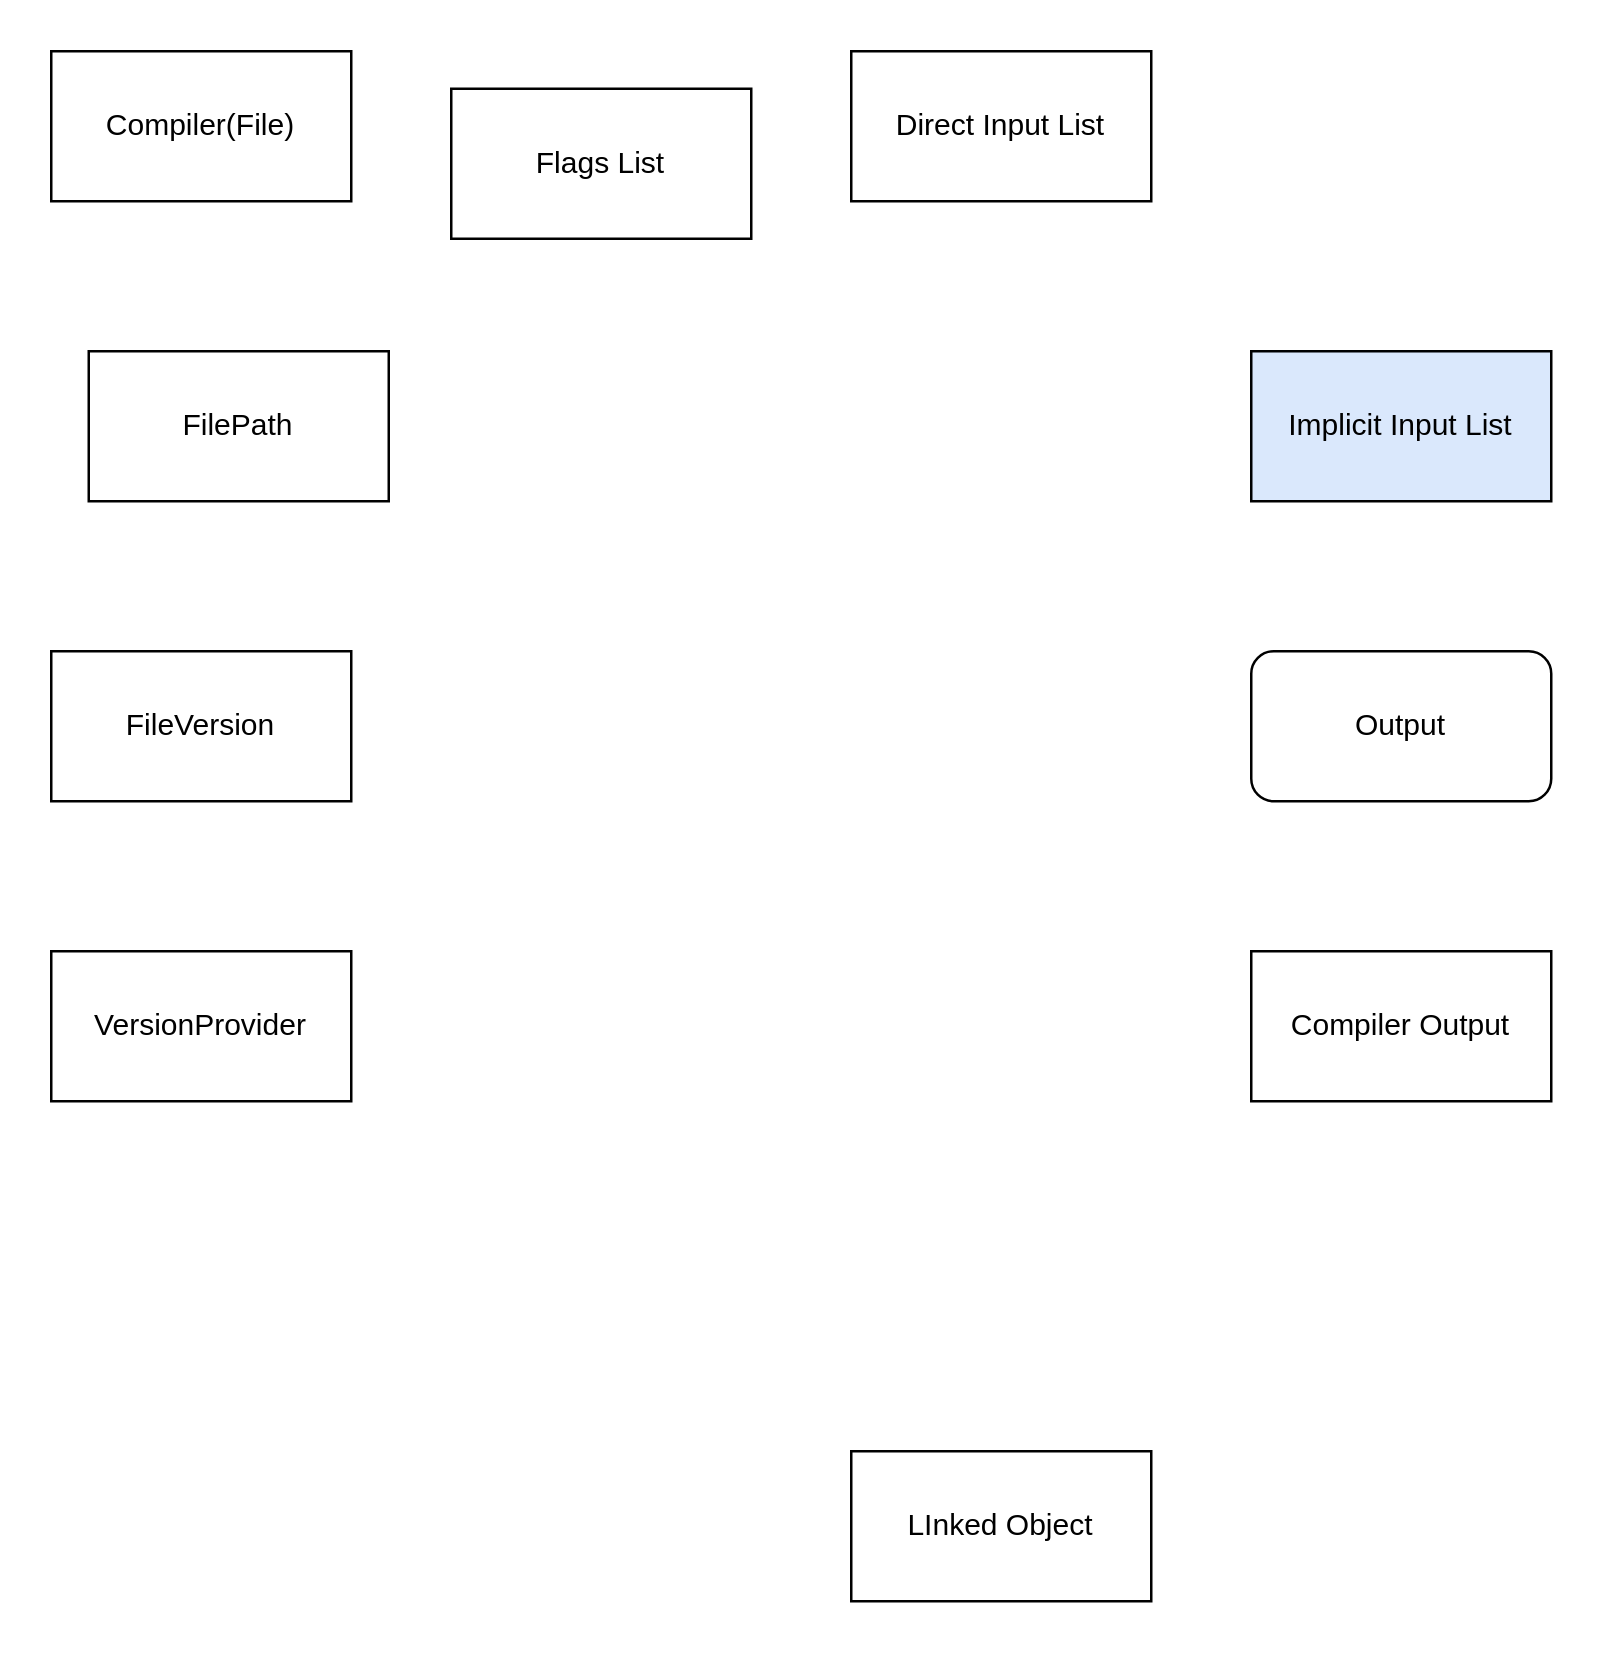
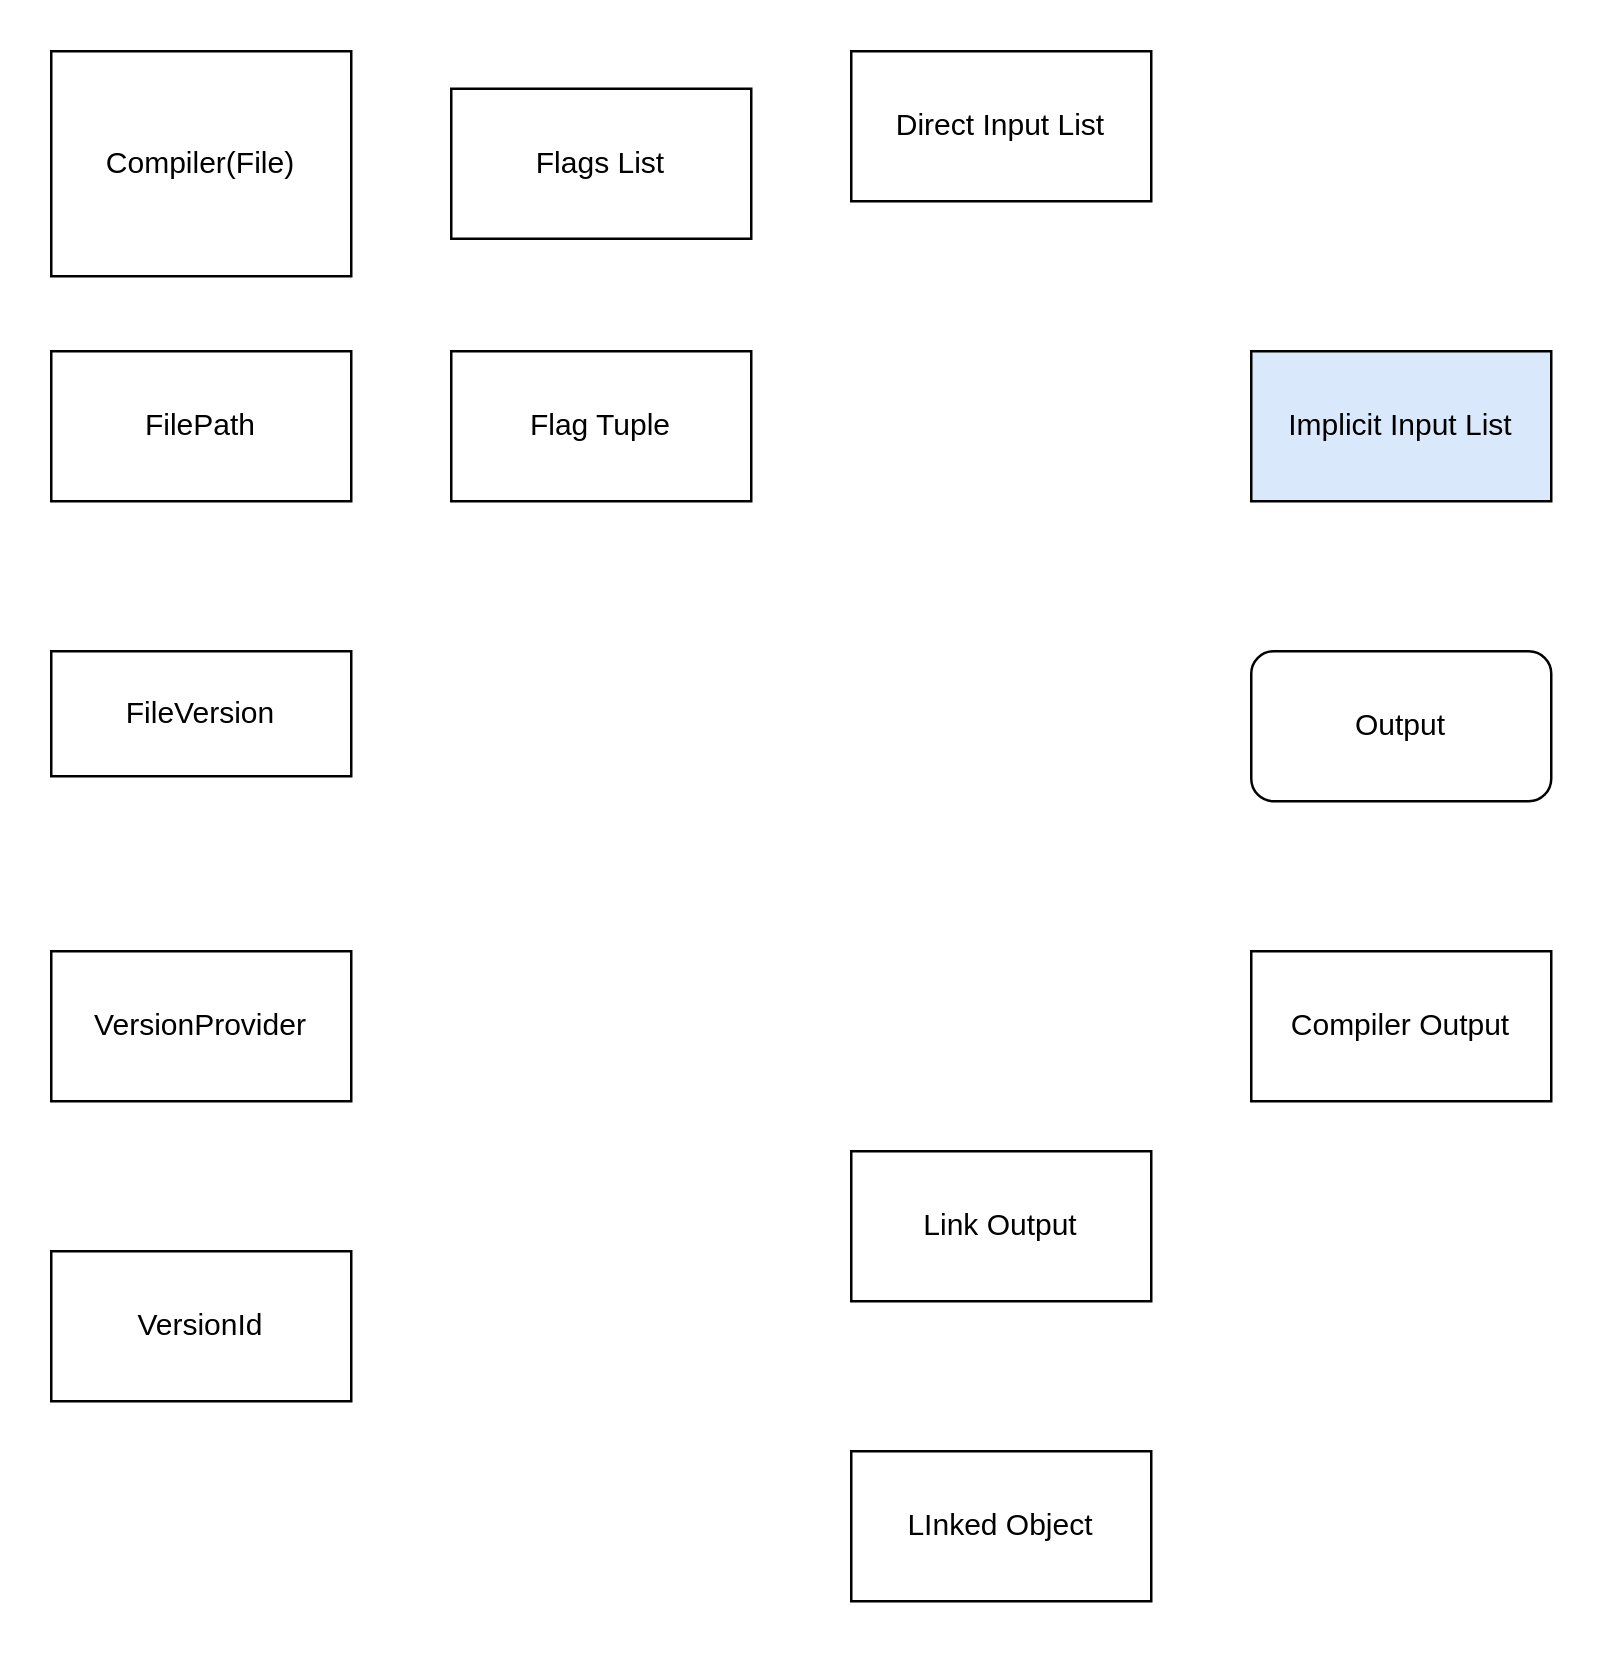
- <mxCell id="2" value="Compiler(File)" style="rounded=0;whiteSpace=wrap;html=1;" vertex="1" parent="1"><mxGeometry x="20" y="20" width="120" height="60" as="geometry" /></mxCell>
+ <mxCell id="2" value="Compiler(File)" style="rounded=0;whiteSpace=wrap;html=1;" vertex="1" parent="1"><mxGeometry x="20" y="20" width="120" height="90" as="geometry" /></mxCell>
- <mxCell id="7" value="FilePath" style="rounded=0;whiteSpace=wrap;html=1;" vertex="1" parent="1"><mxGeometry x="35" y="140" width="120" height="60" as="geometry" /></mxCell>
+ <mxCell id="7" value="FilePath" style="rounded=0;whiteSpace=wrap;html=1;" vertex="1" parent="1"><mxGeometry x="20" y="140" width="120" height="60" as="geometry" /></mxCell>
+ <mxCell id="4" value="Flag Tuple" style="rounded=0;whiteSpace=wrap;html=1;" vertex="1" parent="1"><mxGeometry x="180" y="140" width="120" height="60" as="geometry" /></mxCell>
- <mxCell id="8" value="FileVersion" style="rounded=0;whiteSpace=wrap;html=1;" vertex="1" parent="1"><mxGeometry x="20" y="260" width="120" height="60" as="geometry" /></mxCell>
+ <mxCell id="8" value="FileVersion" style="rounded=0;whiteSpace=wrap;html=1;" vertex="1" parent="1"><mxGeometry x="20" y="260" width="120" height="50" as="geometry" /></mxCell>
+ <mxCell id="13" value="Link Output" style="rounded=0;whiteSpace=wrap;html=1;" vertex="1" parent="1"><mxGeometry x="340" y="460" width="120" height="60" as="geometry" /></mxCell>
+ <mxCell id="10" value="VersionId" style="rounded=0;whiteSpace=wrap;html=1;" vertex="1" parent="1"><mxGeometry x="20" y="500" width="120" height="60" as="geometry" /></mxCell>
